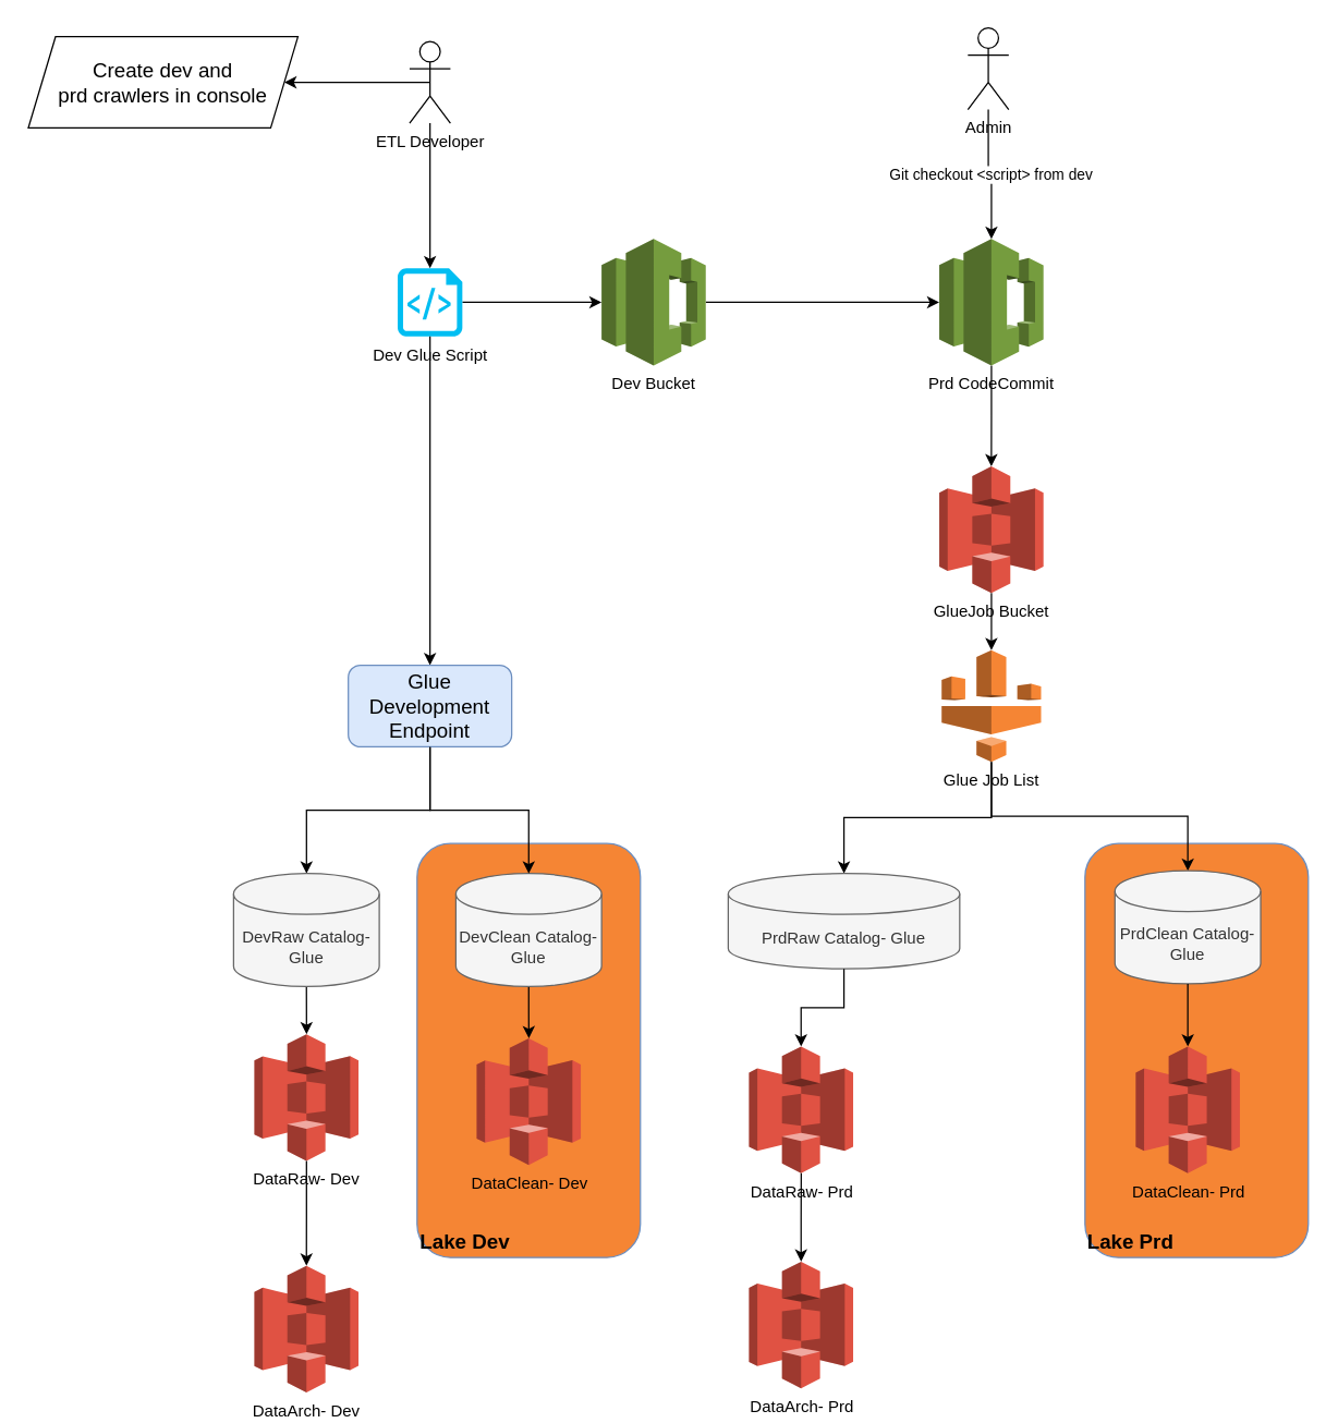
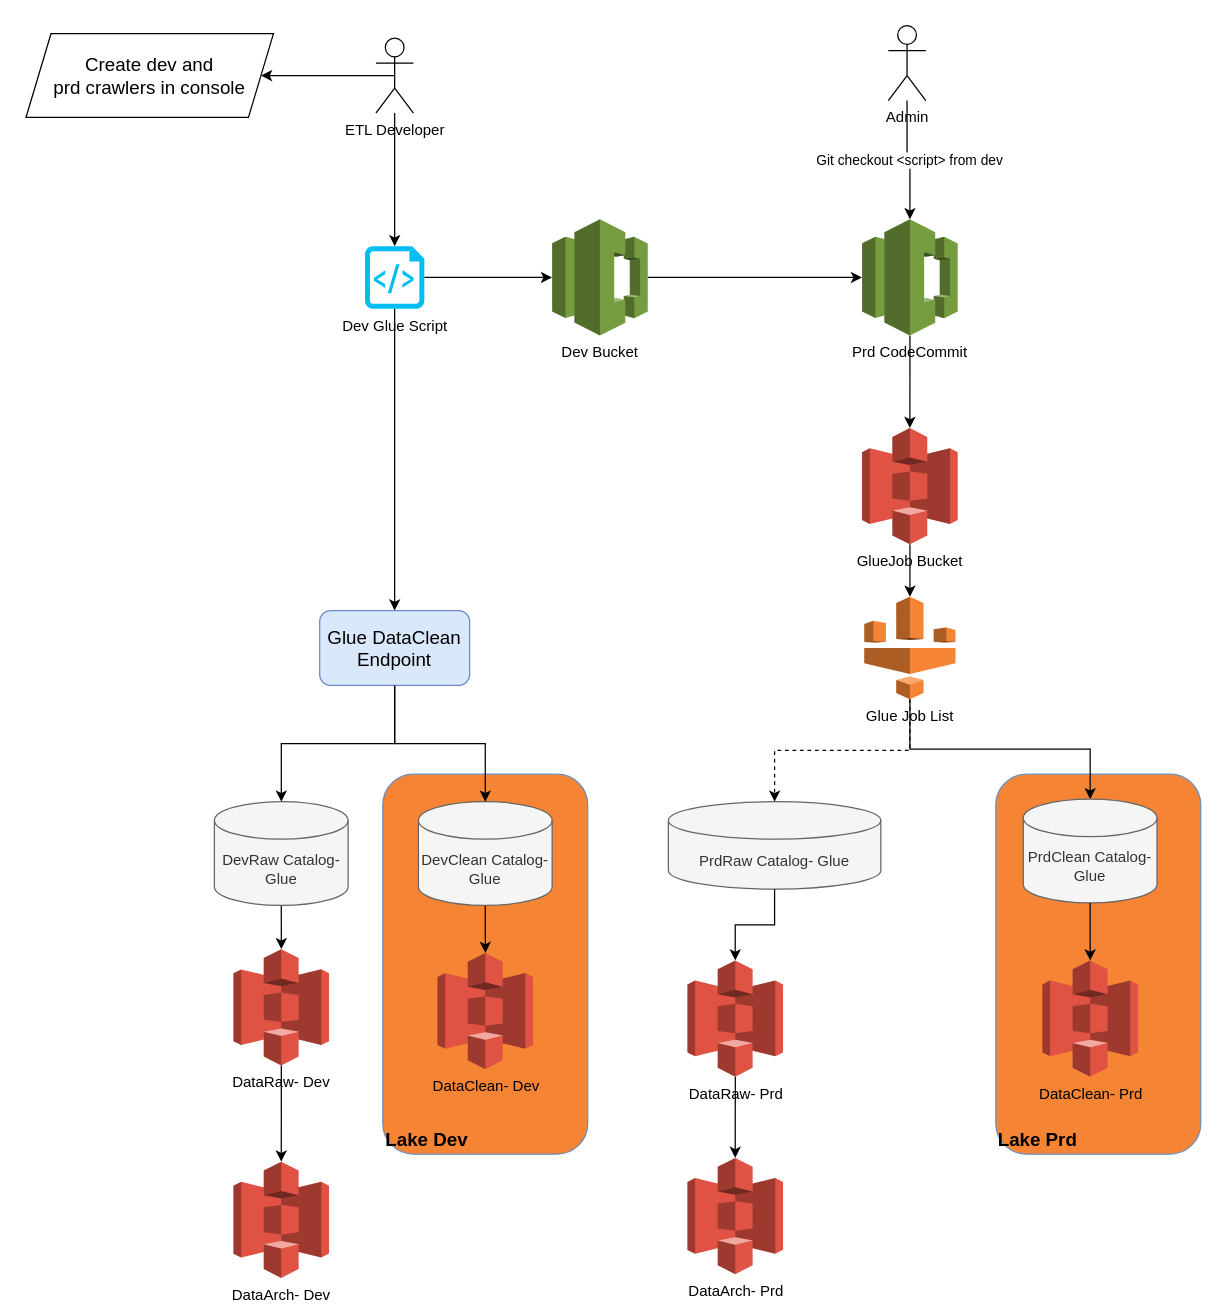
- <mxCell id="14" value="&lt;font style=&quot;font-size: 15px&quot;&gt;Glue Development Endpoint&lt;/font&gt;" style="rounded=1;whiteSpace=wrap;html=1;fillColor=#dae8fc;strokeColor=#6c8ebf;" vertex="1" parent="1"><mxGeometry x="255" y="488" width="120" height="60" as="geometry" /></mxCell>
+ <mxCell id="14" value="&lt;font style=&quot;font-size: 15px&quot;&gt;Glue DataClean Endpoint&lt;/font&gt;" style="rounded=1;whiteSpace=wrap;html=1;fillColor=#dae8fc;strokeColor=#6c8ebf;" vertex="1" parent="1"><mxGeometry x="255" y="488" width="120" height="60" as="geometry" /></mxCell>
- <mxCell id="26" style="edgeStyle=orthogonalEdgeStyle;rounded=0;orthogonalLoop=1;jettySize=auto;html=1;exitX=0.5;exitY=1;exitDx=0;exitDy=0;exitPerimeter=0;entryX=0.5;entryY=0;entryDx=0;entryDy=0;entryPerimeter=0;startArrow=none;startFill=0;endArrow=classic;endFill=1;" edge="1" parent="1" source="27" target="28"><mxGeometry relative="1" as="geometry" /></mxCell>
+ <mxCell id="26" style="edgeStyle=orthogonalEdgeStyle;rounded=0;orthogonalLoop=1;jettySize=auto;html=1;exitX=0.5;exitY=1;exitDx=0;exitDy=0;exitPerimeter=0;entryX=0.5;entryY=0;entryDx=0;entryDy=0;entryPerimeter=0;startArrow=none;startFill=0;endArrow=classic;endFill=1;dashed=1;" edge="1" parent="1" source="27" target="28"><mxGeometry relative="1" as="geometry" /></mxCell>
